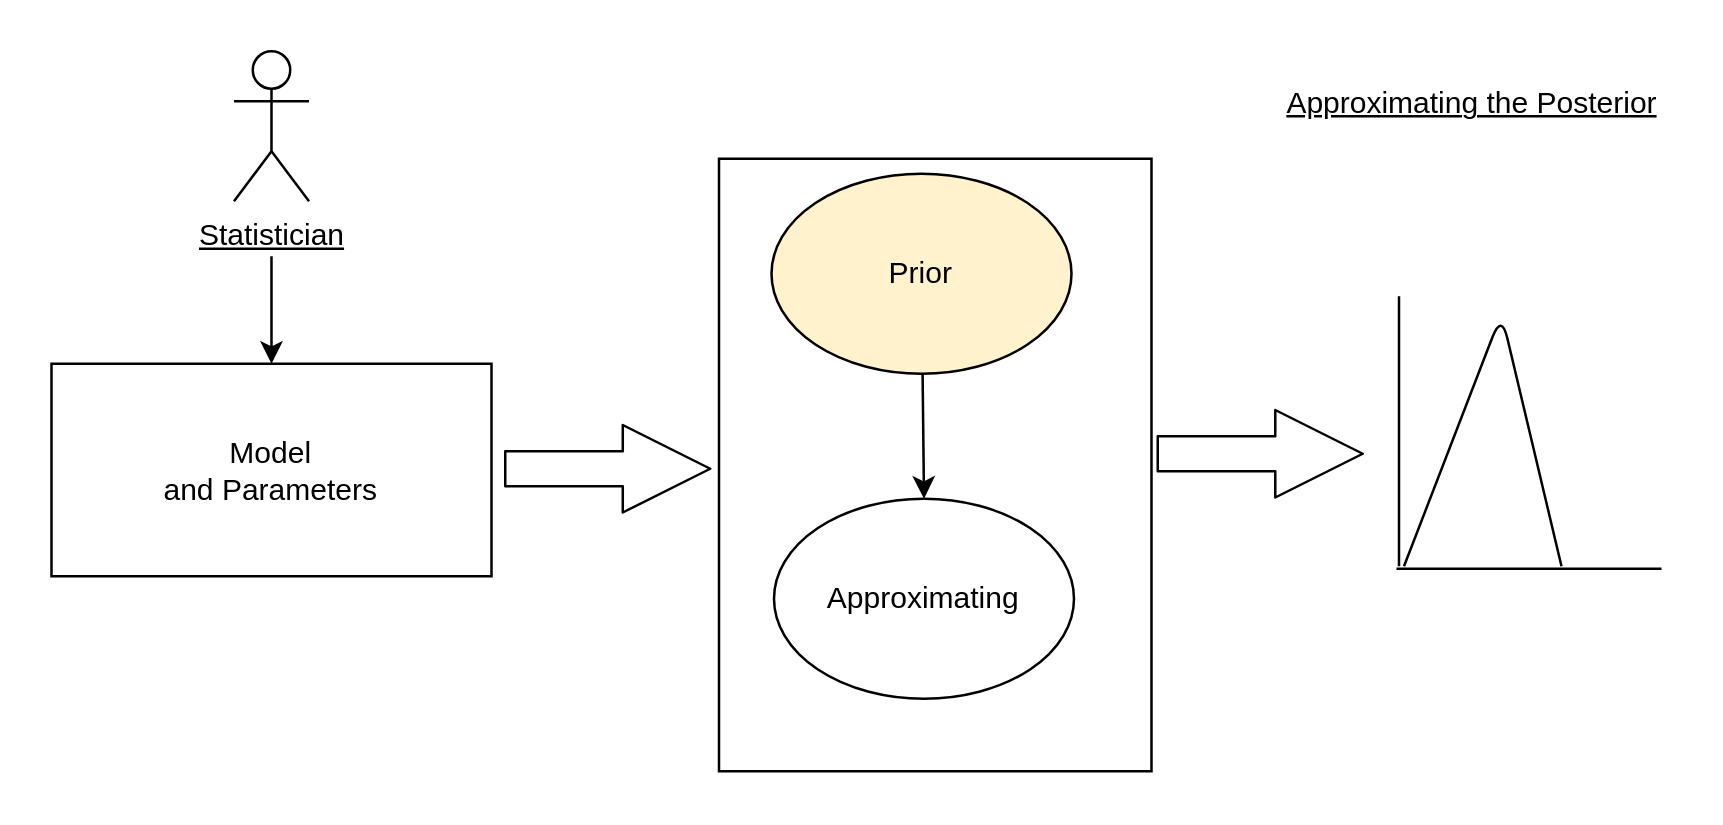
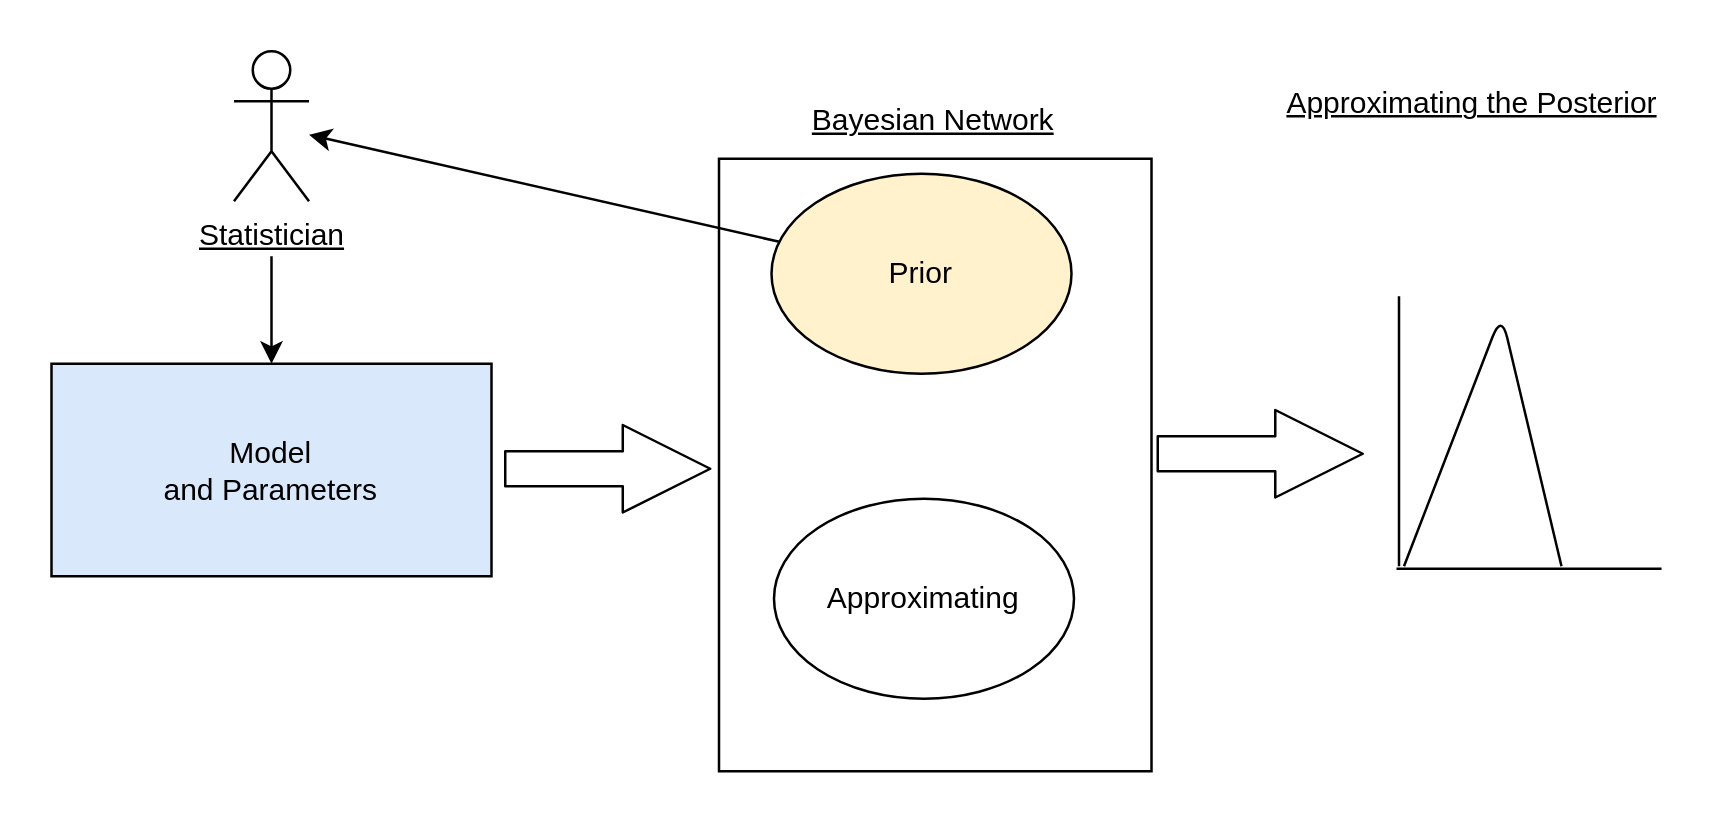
+ <mxCell id="10" value="&lt;u&gt;Bayesian Network&lt;/u&gt;" style="text;html=1;strokeColor=none;fillColor=none;align=center;verticalAlign=middle;whiteSpace=wrap;rounded=0;" vertex="1" parent="1"><mxGeometry x="318" y="38" width="110" height="20" as="geometry" /></mxCell>
- <mxCell id="5" value="" style="endArrow=classic;html=1;entryX=0.5;entryY=0;entryDx=0;entryDy=0;" edge="1" parent="1" source="3" target="4"><mxGeometry width="50" height="50" relative="1" as="geometry"><mxPoint x="372" y="141" as="sourcePoint" /><mxPoint x="372" y="192" as="targetPoint" /></mxGeometry></mxCell>
+ <mxCell id="5" value="" style="endArrow=classic;html=1;" edge="1" parent="1" source="3" target="7"><mxGeometry width="50" height="50" relative="1" as="geometry"><mxPoint x="372" y="141" as="sourcePoint" /><mxPoint x="372" y="192" as="targetPoint" /></mxGeometry></mxCell>
- <mxCell id="2" value="Model&lt;br&gt;and Parameters" style="rounded=0;whiteSpace=wrap;html=1;" vertex="1" parent="1"><mxGeometry x="20" y="145" width="176" height="85" as="geometry" /></mxCell>
+ <mxCell id="2" value="Model&lt;br&gt;and Parameters" style="rounded=0;whiteSpace=wrap;html=1;fillColor=#dae8fc;" vertex="1" parent="1"><mxGeometry x="20" y="145" width="176" height="85" as="geometry" /></mxCell>
